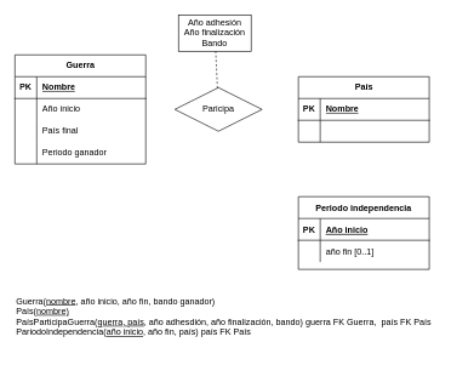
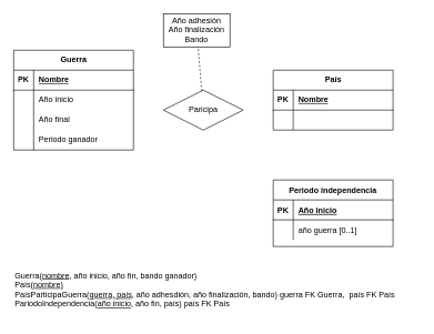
- <mxCell id="22" value="Paricipa" style="shape=rhombus;perimeter=rhombusPerimeter;whiteSpace=wrap;html=1;align=center;" parent="1" vertex="1"><mxGeometry x="240" y="120" width="120" height="60" as="geometry" /></mxCell>
+ <mxCell id="22" value="Paricipa" style="shape=rhombus;perimeter=rhombusPerimeter;whiteSpace=wrap;html=1;align=center;" parent="1" vertex="1"><mxGeometry x="245" y="135" width="120" height="60" as="geometry" /></mxCell>
- <mxCell id="11" value="País final" style="shape=partialRectangle;connectable=0;fillColor=none;top=0;left=0;bottom=0;right=0;align=left;spacingLeft=6;overflow=hidden;whiteSpace=wrap;html=1;" parent="9" vertex="1"><mxGeometry x="30" width="150" height="30" as="geometry"><mxRectangle width="150" height="30" as="alternateBounds" /></mxGeometry></mxCell>
+ <mxCell id="11" value="Año final" style="shape=partialRectangle;connectable=0;fillColor=none;top=0;left=0;bottom=0;right=0;align=left;spacingLeft=6;overflow=hidden;whiteSpace=wrap;html=1;" parent="9" vertex="1"><mxGeometry x="30" width="150" height="30" as="geometry"><mxRectangle width="150" height="30" as="alternateBounds" /></mxGeometry></mxCell>
- <mxCell id="31" value="año fin [0..1]" style="shape=partialRectangle;connectable=0;fillColor=none;top=0;left=0;bottom=0;right=0;align=left;spacingLeft=6;overflow=hidden;" vertex="1" parent="29"><mxGeometry x="30" width="150" height="30" as="geometry"><mxRectangle width="150" height="30" as="alternateBounds" /></mxGeometry></mxCell>
+ <mxCell id="31" value="año guerra [0..1]" style="shape=partialRectangle;connectable=0;fillColor=none;top=0;left=0;bottom=0;right=0;align=left;spacingLeft=6;overflow=hidden;" vertex="1" parent="29"><mxGeometry x="30" width="150" height="30" as="geometry"><mxRectangle width="150" height="30" as="alternateBounds" /></mxGeometry></mxCell>
